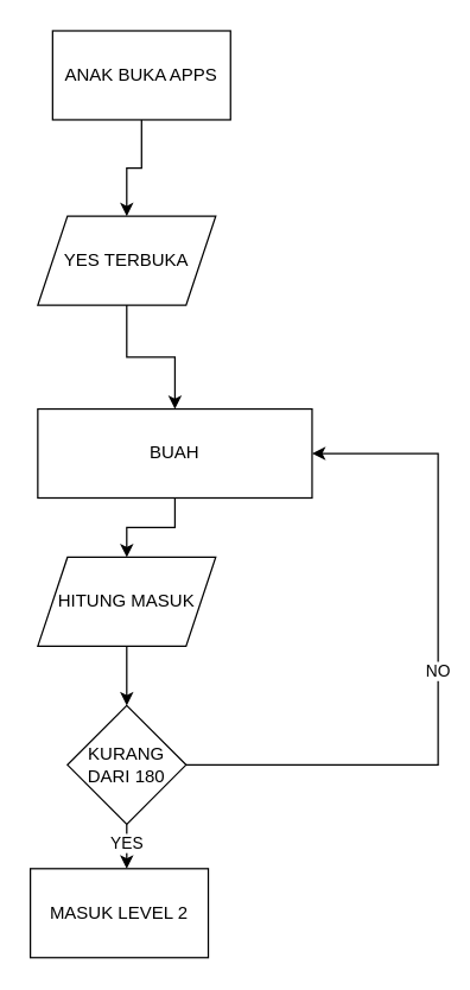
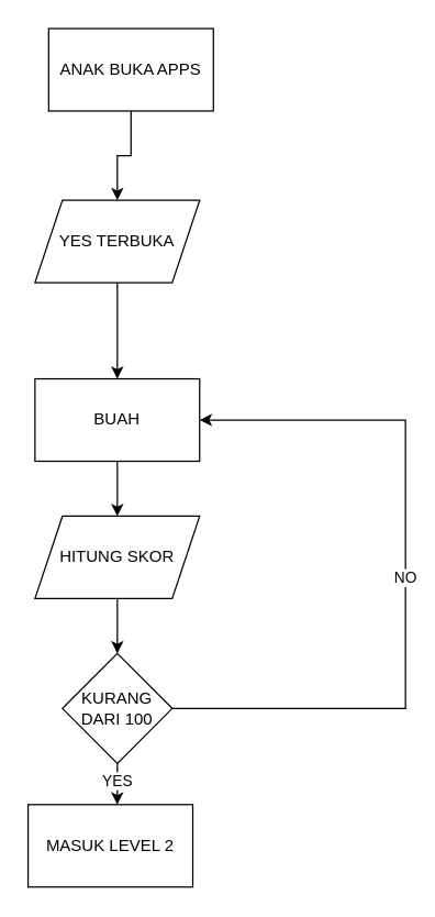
- <mxCell id="5" value="BUAH" style="rounded=0;whiteSpace=wrap;html=1;" vertex="1" parent="1"><mxGeometry x="25" y="275" width="185" height="60" as="geometry" /></mxCell>
+ <mxCell id="5" value="BUAH" style="rounded=0;whiteSpace=wrap;html=1;" vertex="1" parent="1"><mxGeometry x="25" y="275" width="120" height="60" as="geometry" /></mxCell>
- <mxCell id="9" value="HITUNG MASUK" style="shape=parallelogram;perimeter=parallelogramPerimeter;whiteSpace=wrap;html=1;fixedSize=1;" vertex="1" parent="1"><mxGeometry x="25" y="375" width="120" height="60" as="geometry" /></mxCell>
+ <mxCell id="9" value="HITUNG SKOR" style="shape=parallelogram;perimeter=parallelogramPerimeter;whiteSpace=wrap;html=1;fixedSize=1;" vertex="1" parent="1"><mxGeometry x="25" y="375" width="120" height="60" as="geometry" /></mxCell>
- <mxCell id="13" value="KURANG DARI 180" style="rhombus;whiteSpace=wrap;html=1;" vertex="1" parent="1"><mxGeometry x="45" y="475" width="80" height="80" as="geometry" /></mxCell>
+ <mxCell id="13" value="KURANG DARI 100" style="rhombus;whiteSpace=wrap;html=1;" vertex="1" parent="1"><mxGeometry x="45" y="475" width="80" height="80" as="geometry" /></mxCell>
